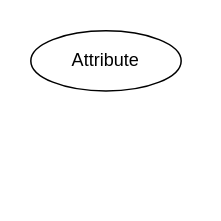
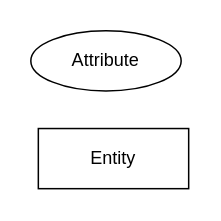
+ <mxCell id="2" value="Entity" style="whiteSpace=wrap;html=1;align=center;" vertex="1" parent="1"><mxGeometry x="25" y="85" width="100" height="40" as="geometry" /></mxCell>
